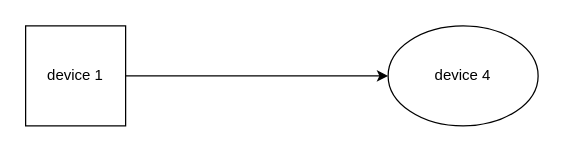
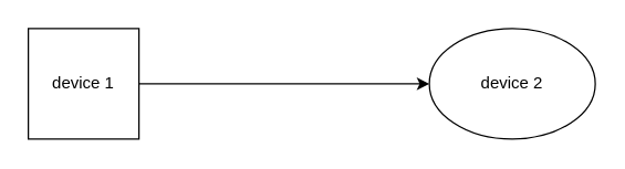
- <mxCell id="4" value="device 4" style="ellipse;whiteSpace=wrap;html=1;" vertex="1" parent="1"><mxGeometry x="310" y="20" width="120" height="80" as="geometry" /></mxCell>
+ <mxCell id="4" value="device 2" style="ellipse;whiteSpace=wrap;html=1;" vertex="1" parent="1"><mxGeometry x="310" y="20" width="120" height="80" as="geometry" /></mxCell>
